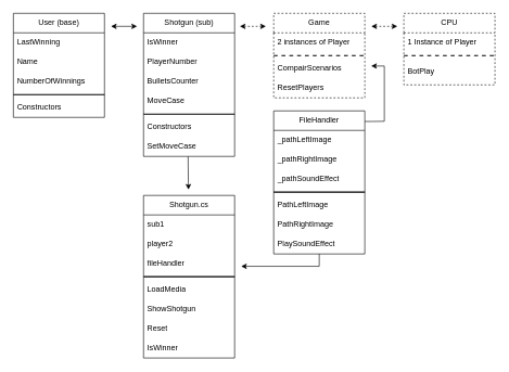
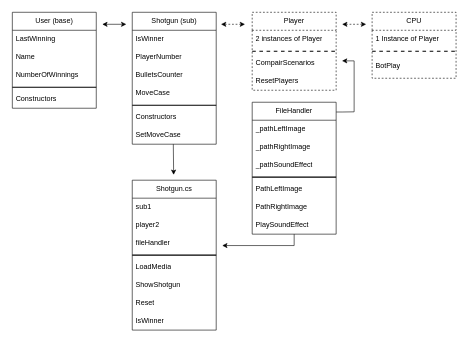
- <mxCell id="14" value="Game" style="swimlane;fontStyle=0;childLayout=stackLayout;horizontal=1;startSize=30;horizontalStack=0;resizeParent=1;resizeParentMax=0;resizeLast=0;collapsible=1;marginBottom=0;whiteSpace=wrap;html=1;dashed=1;" parent="1" vertex="1"><mxGeometry x="420" y="20" width="140" height="130" as="geometry"><mxRectangle x="160" y="80" width="70" height="30" as="alternateBounds" /></mxGeometry></mxCell>
+ <mxCell id="14" value="Player" style="swimlane;fontStyle=0;childLayout=stackLayout;horizontal=1;startSize=30;horizontalStack=0;resizeParent=1;resizeParentMax=0;resizeLast=0;collapsible=1;marginBottom=0;whiteSpace=wrap;html=1;dashed=1;" parent="1" vertex="1"><mxGeometry x="420" y="20" width="140" height="130" as="geometry"><mxRectangle x="160" y="80" width="70" height="30" as="alternateBounds" /></mxGeometry></mxCell>
